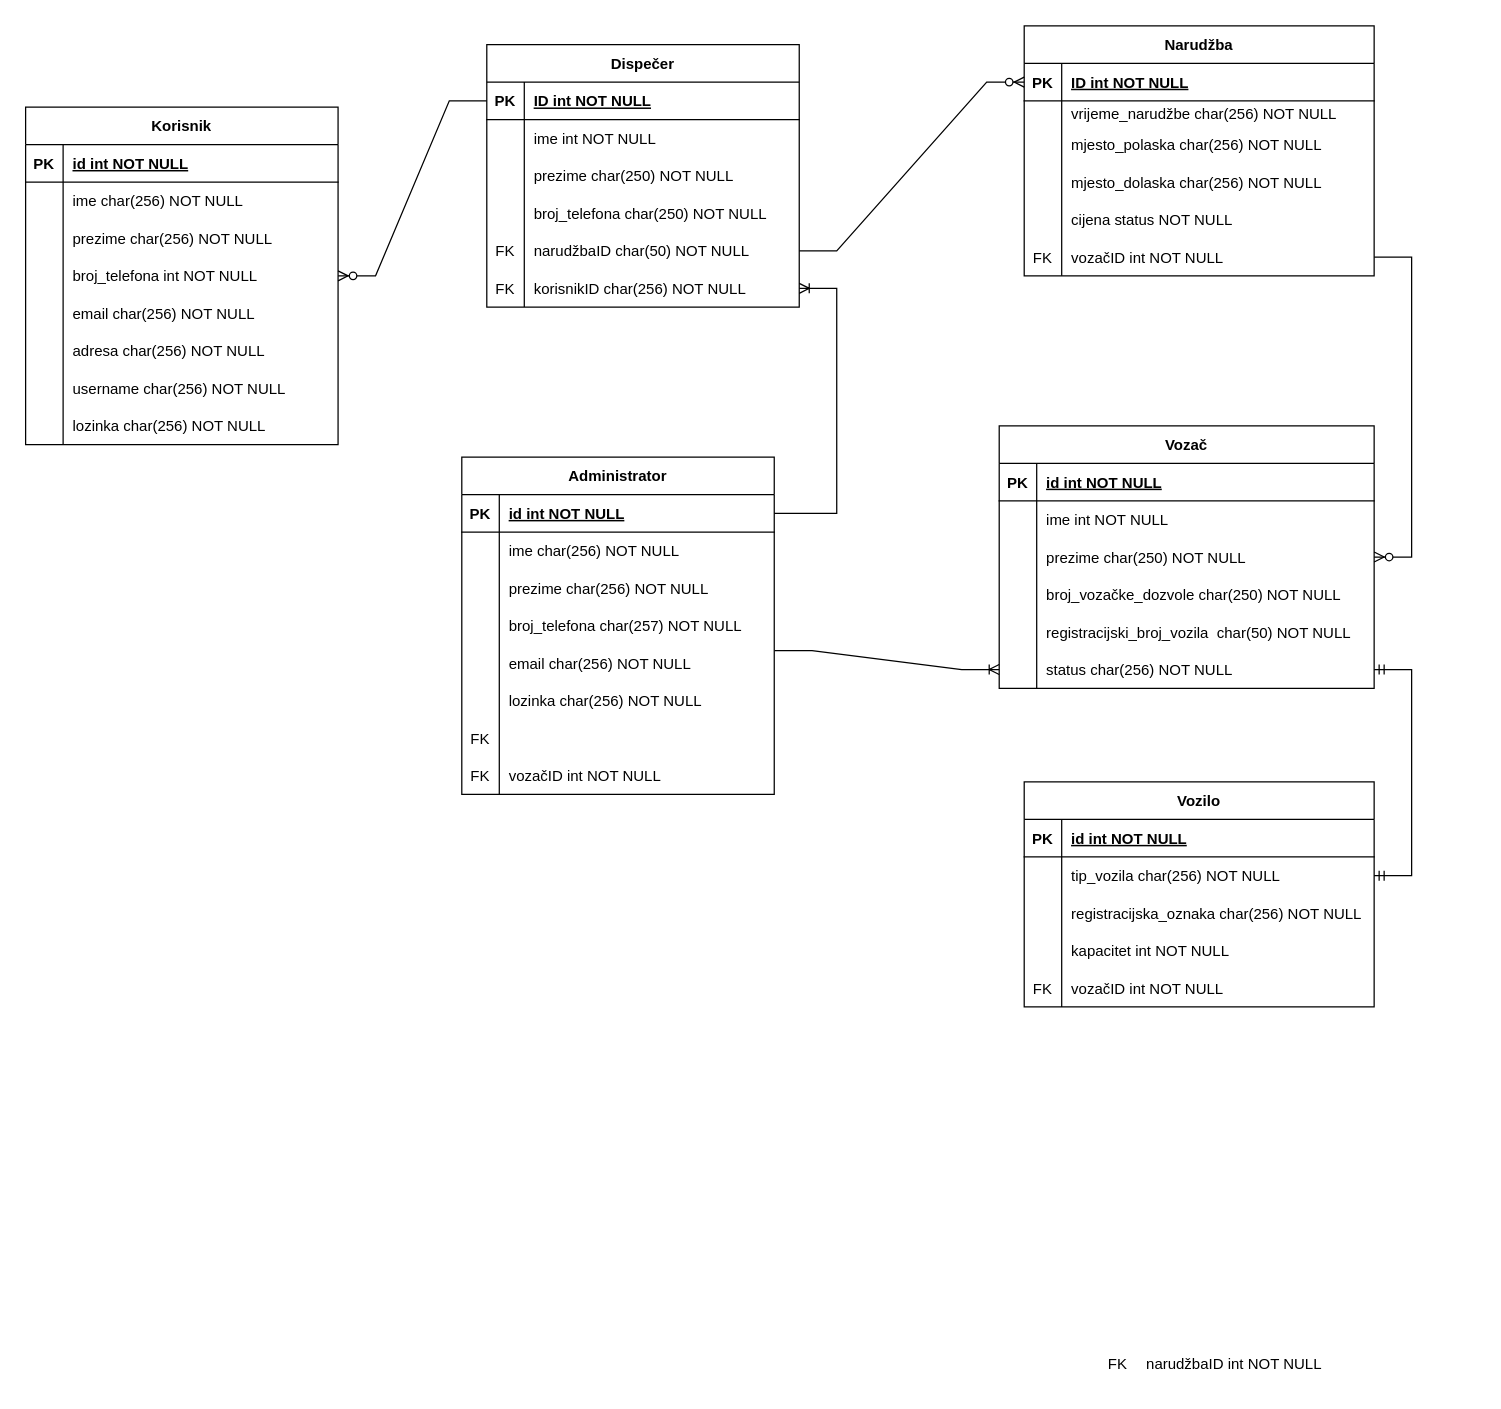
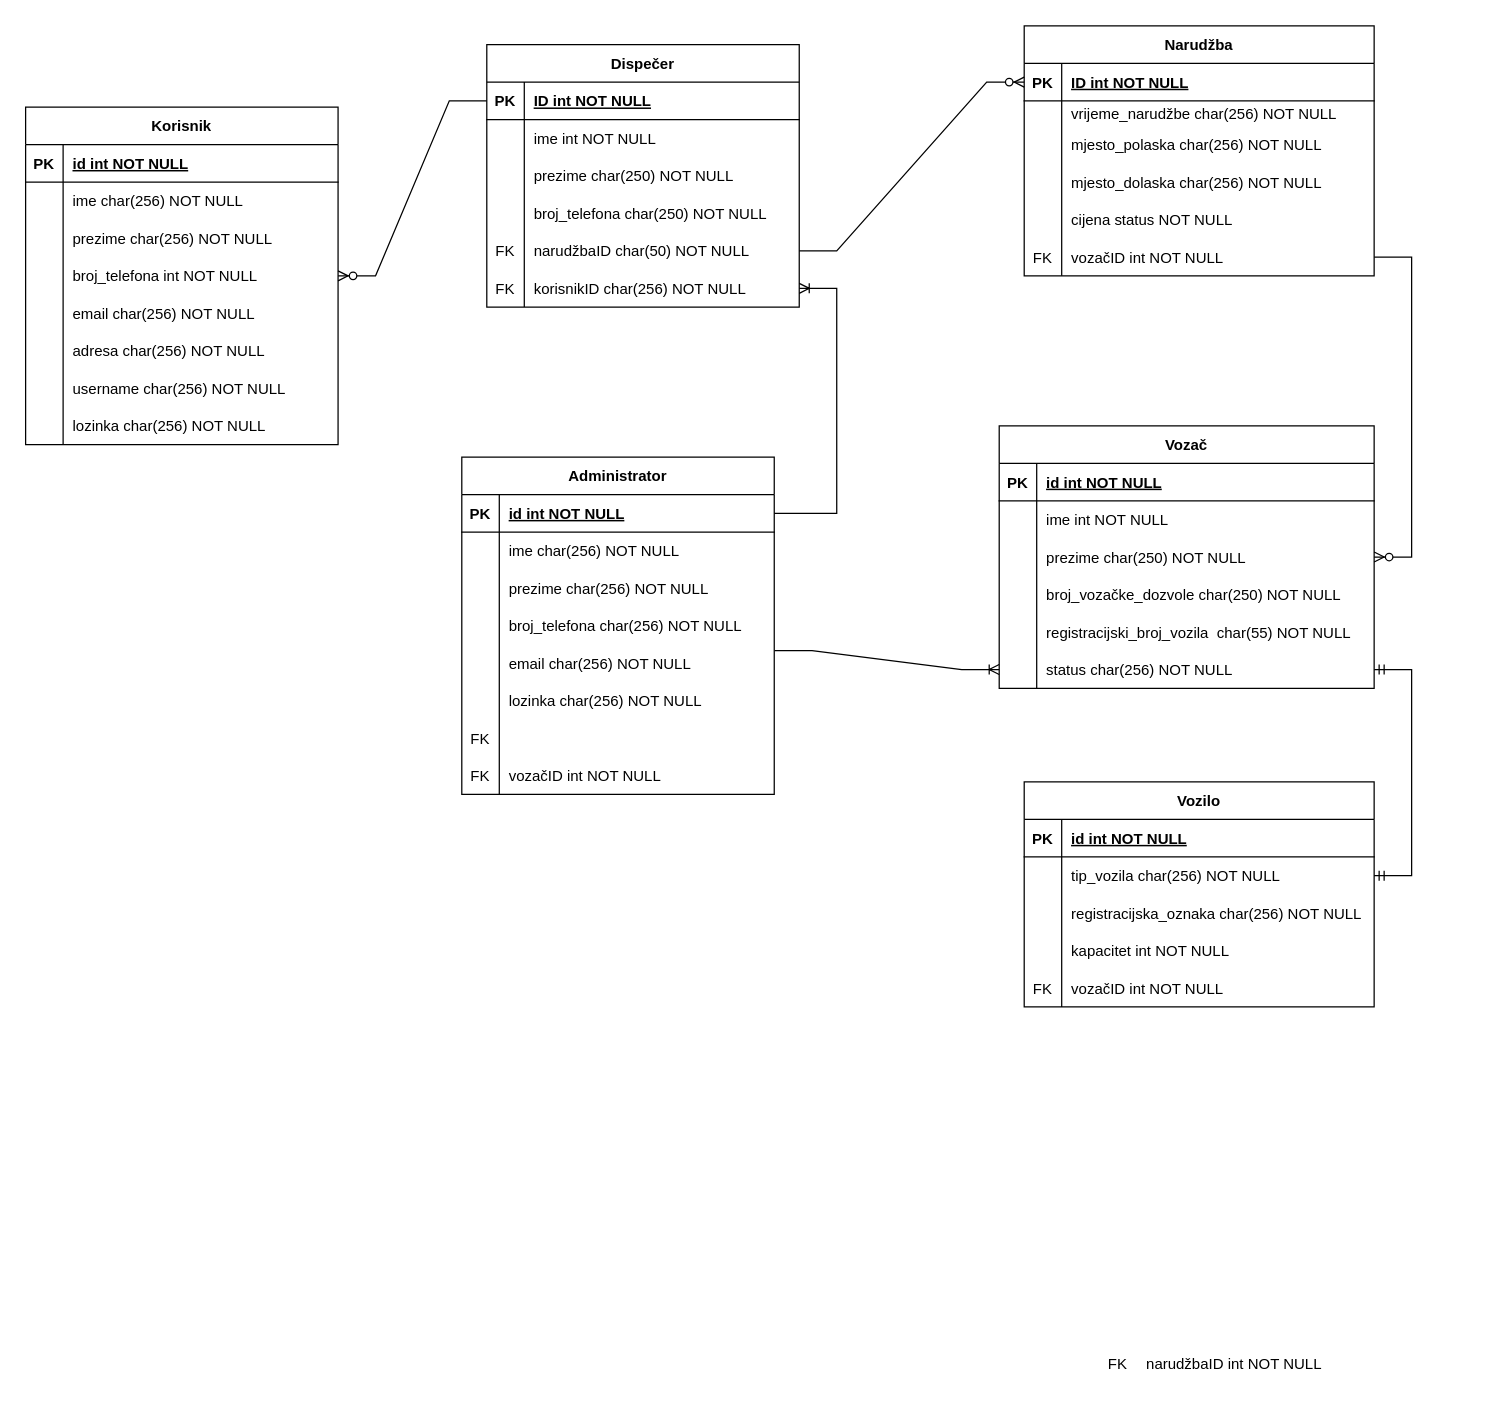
- <mxCell id="119" value="broj_telefona char(257) NOT NULL" style="shape=partialRectangle;overflow=hidden;connectable=0;fillColor=none;top=0;left=0;bottom=0;right=0;align=left;spacingLeft=6;" vertex="1" parent="117"><mxGeometry x="30" width="220" height="30" as="geometry"><mxRectangle width="220" height="30" as="alternateBounds" /></mxGeometry></mxCell>
+ <mxCell id="119" value="broj_telefona char(256) NOT NULL" style="shape=partialRectangle;overflow=hidden;connectable=0;fillColor=none;top=0;left=0;bottom=0;right=0;align=left;spacingLeft=6;" vertex="1" parent="117"><mxGeometry x="30" width="220" height="30" as="geometry"><mxRectangle width="220" height="30" as="alternateBounds" /></mxGeometry></mxCell>
- <mxCell id="96" value="registracijski_broj_vozila  char(50) NOT NULL" style="shape=partialRectangle;overflow=hidden;connectable=0;fillColor=none;top=0;left=0;bottom=0;right=0;align=left;spacingLeft=6;" parent="94" vertex="1"><mxGeometry x="30" width="270" height="30" as="geometry"><mxRectangle width="270" height="30" as="alternateBounds" /></mxGeometry></mxCell>
+ <mxCell id="96" value="registracijski_broj_vozila  char(55) NOT NULL" style="shape=partialRectangle;overflow=hidden;connectable=0;fillColor=none;top=0;left=0;bottom=0;right=0;align=left;spacingLeft=6;" parent="94" vertex="1"><mxGeometry x="30" width="270" height="30" as="geometry"><mxRectangle width="270" height="30" as="alternateBounds" /></mxGeometry></mxCell>
